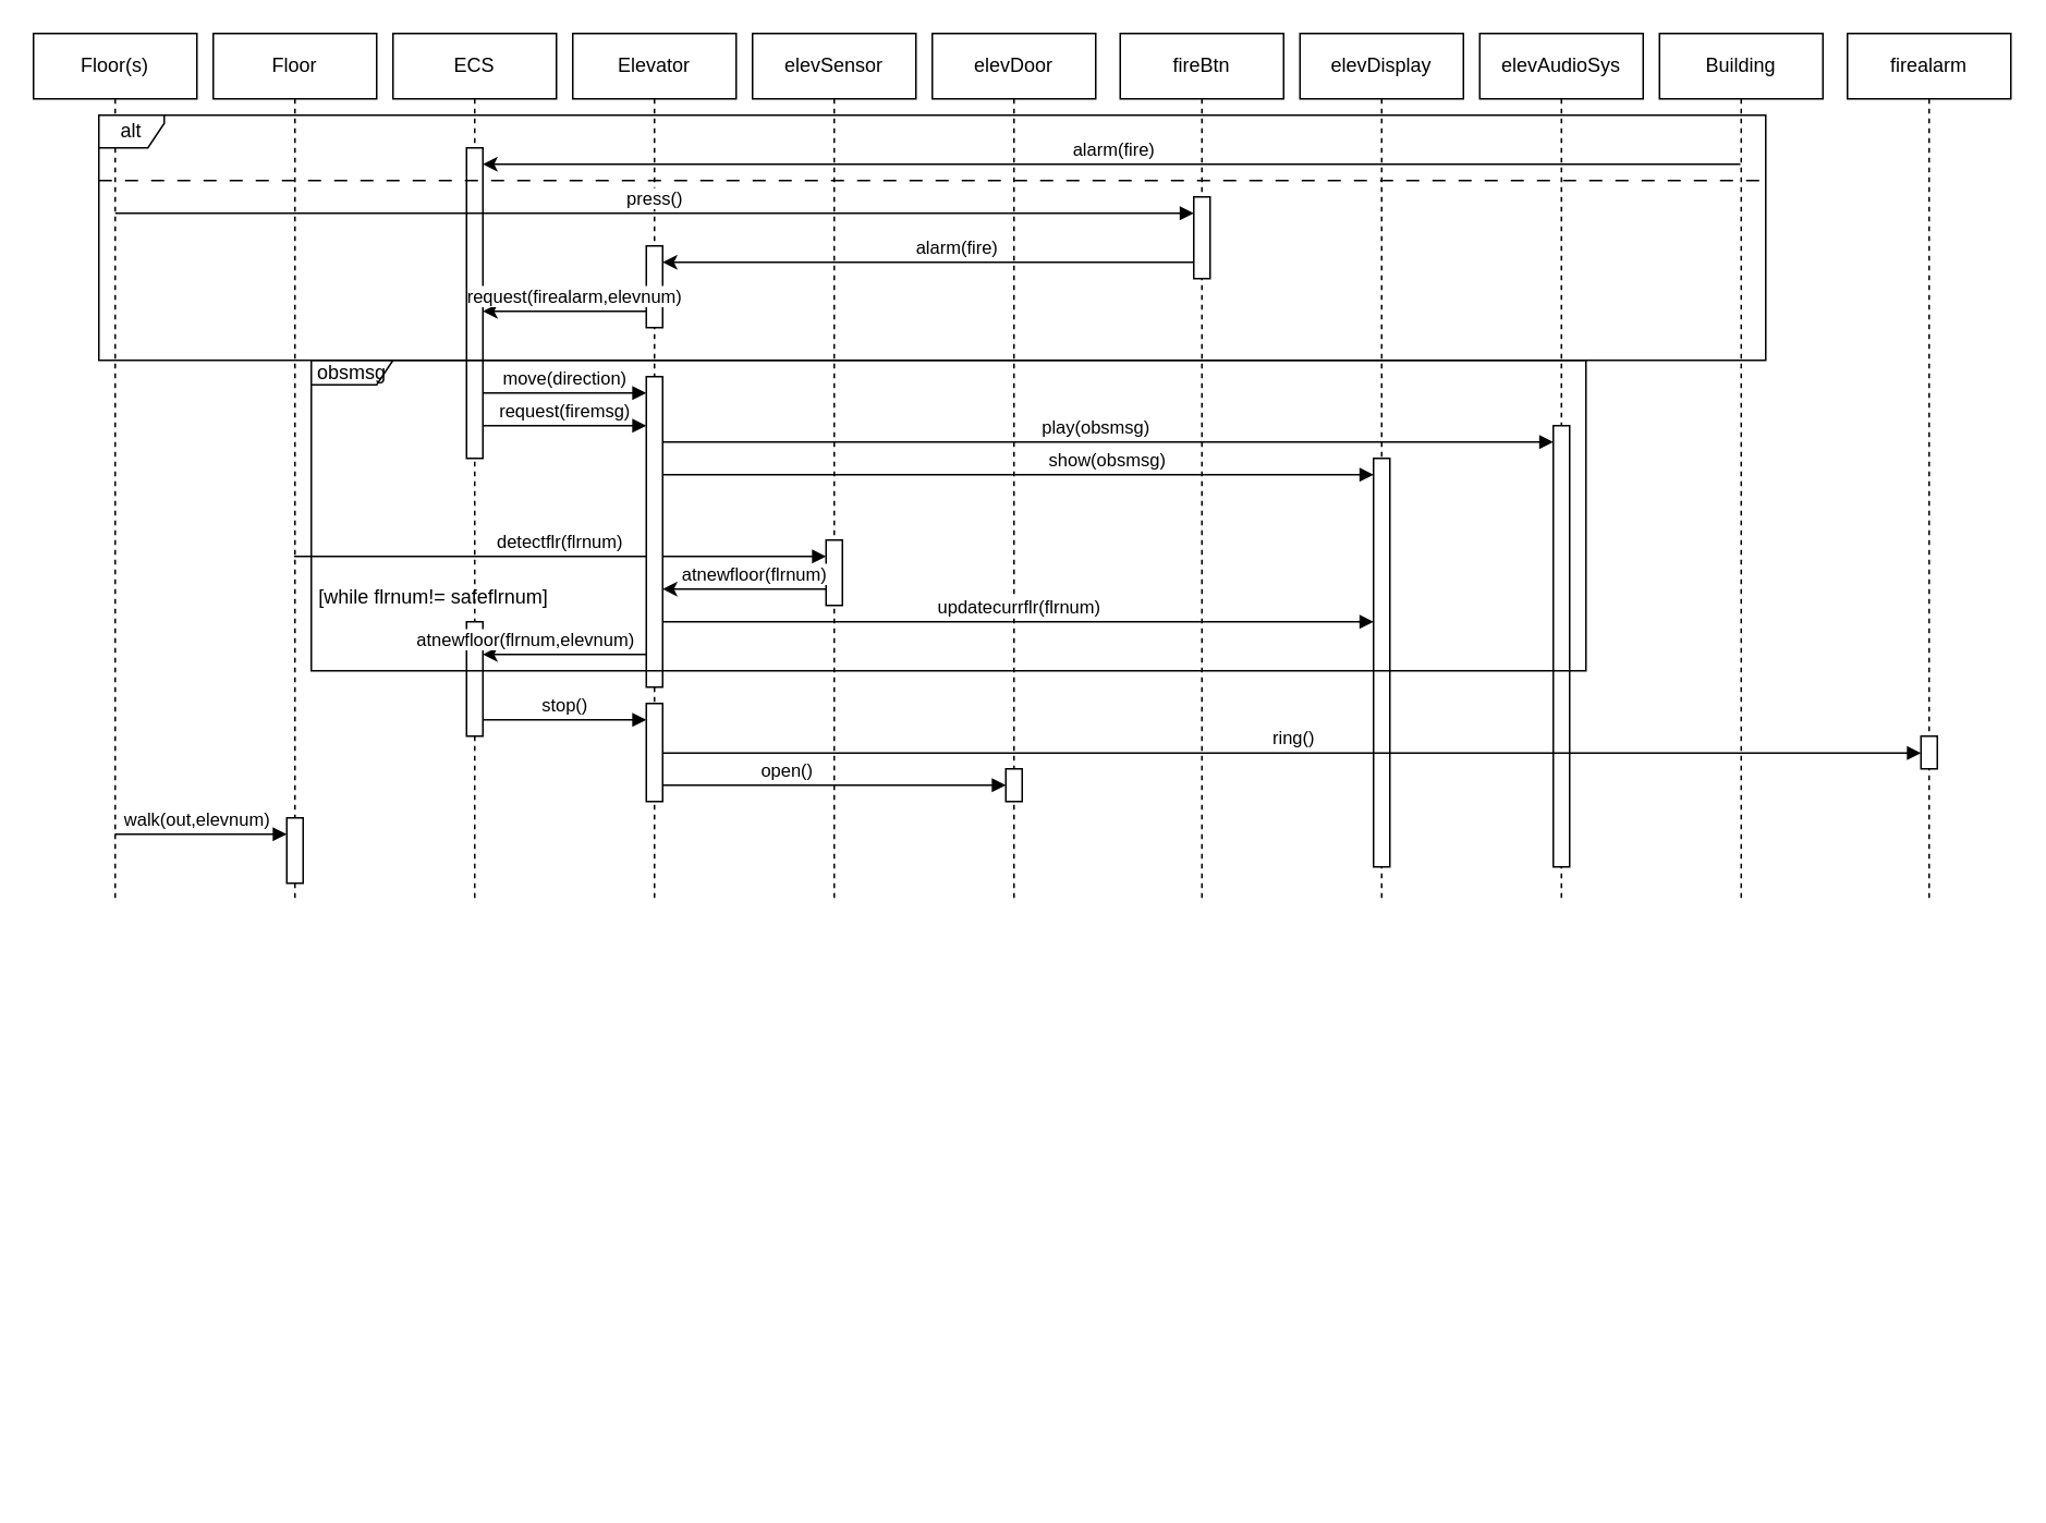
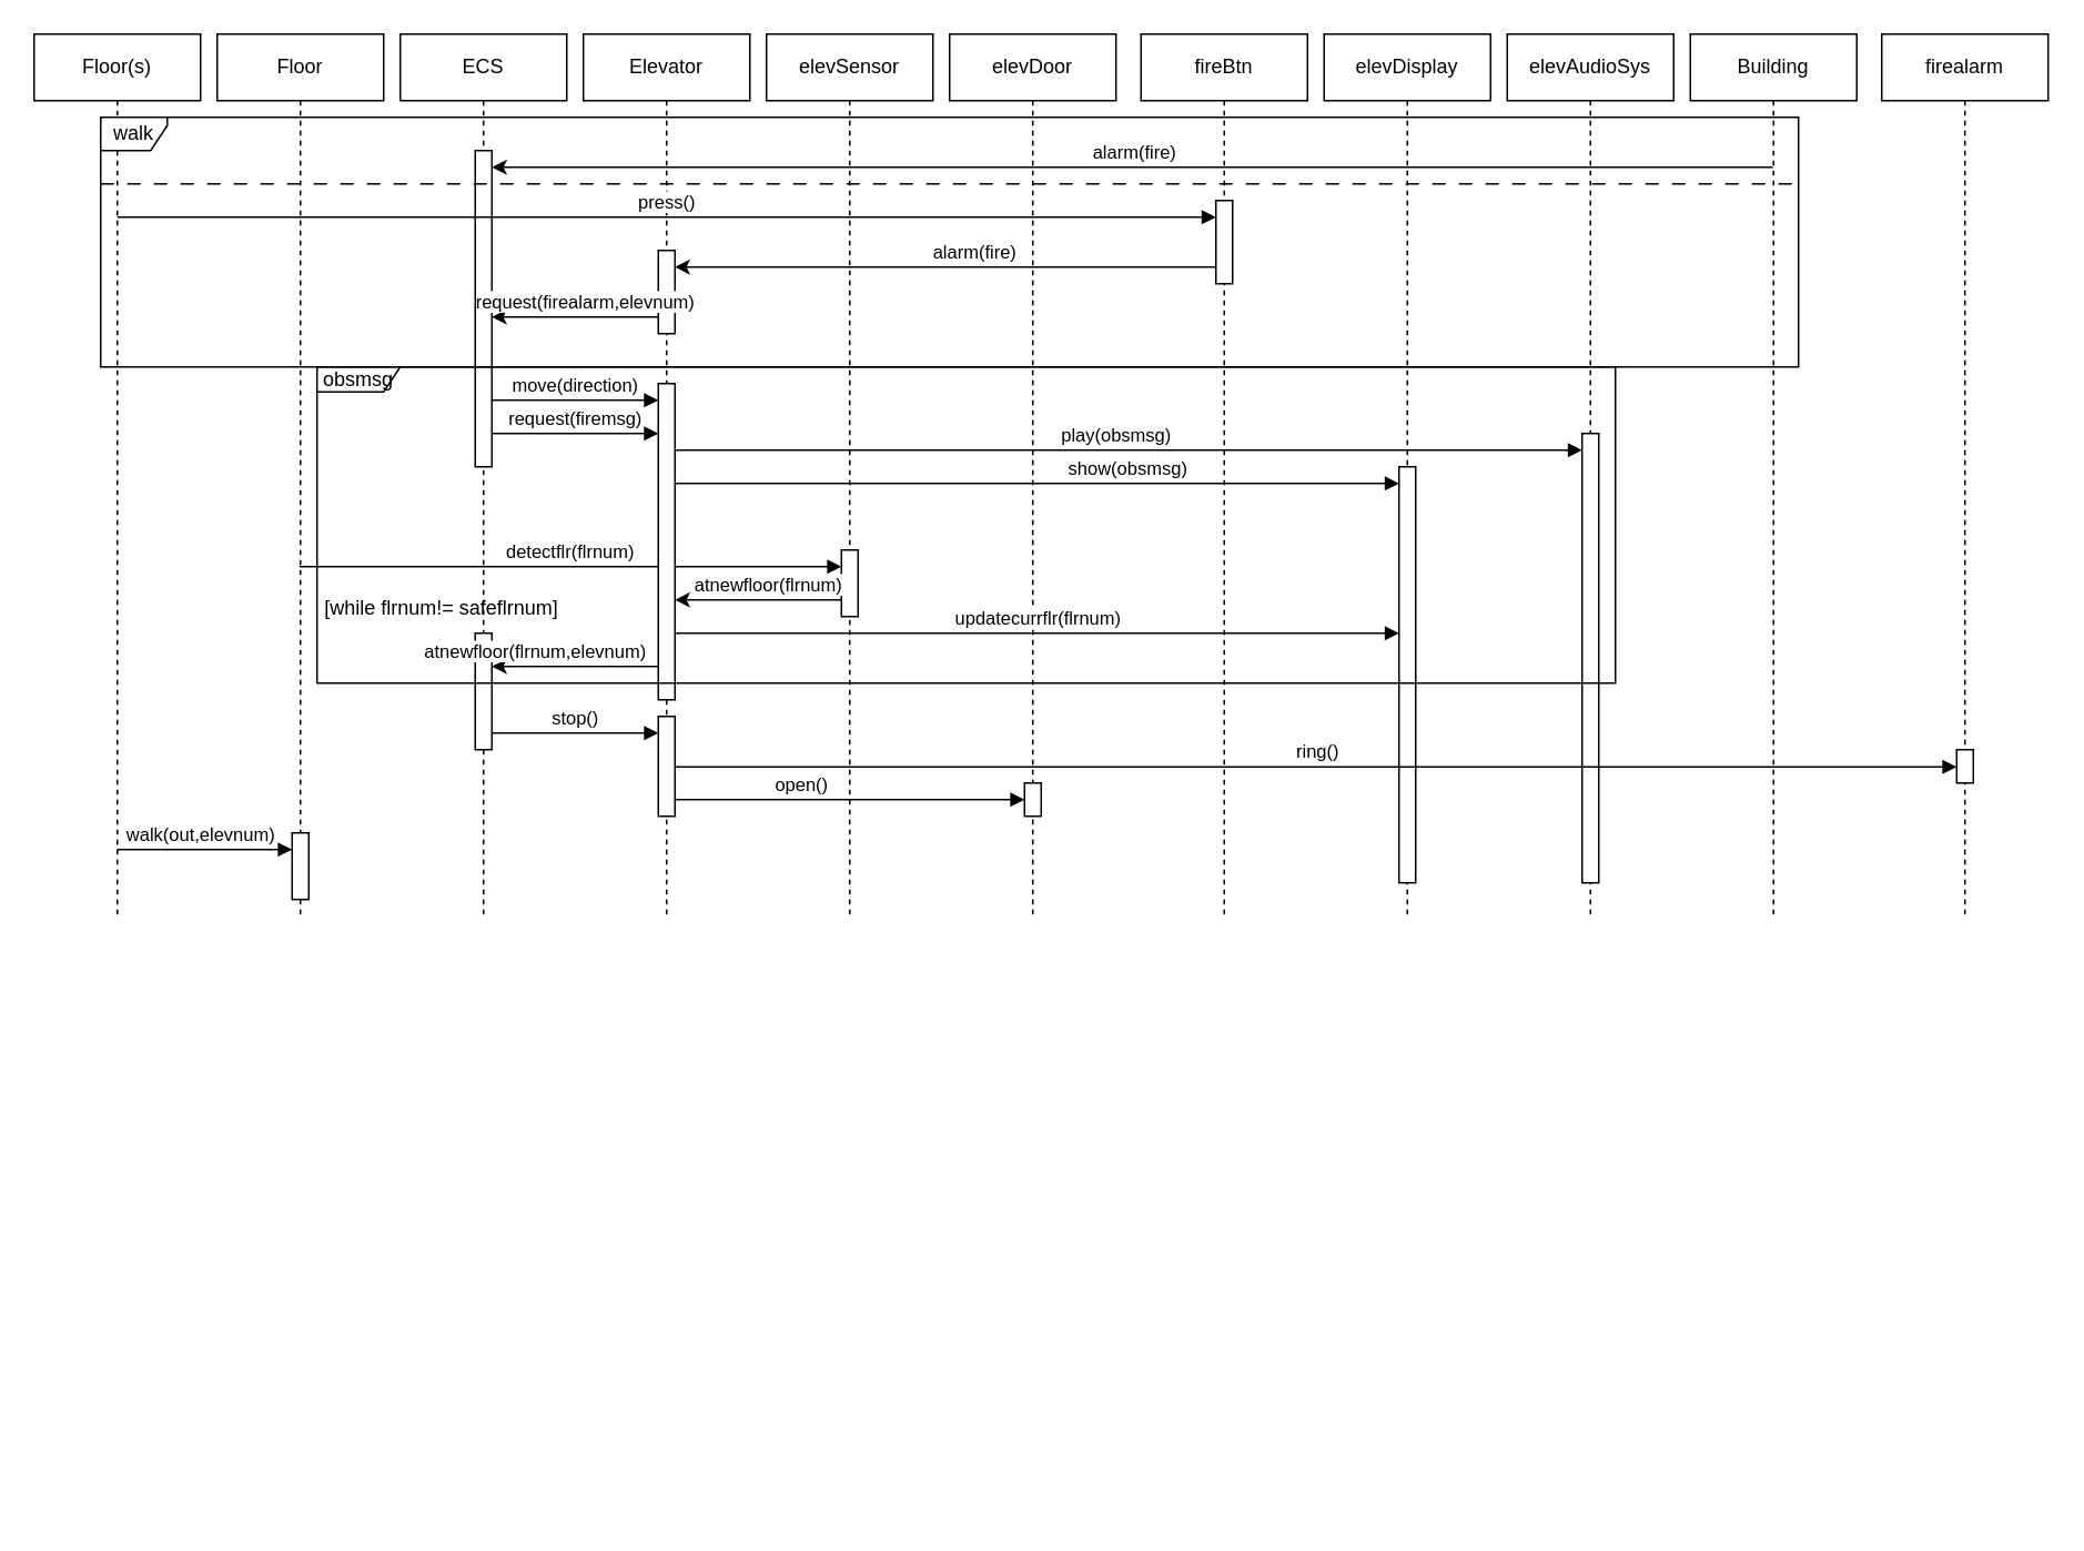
- <mxCell id="49" value="alt" style="shape=umlFrame;whiteSpace=wrap;html=1;width=40;height=20;" vertex="1" parent="1"><mxGeometry x="60" y="70" width="1020" height="150" as="geometry" /></mxCell>
+ <mxCell id="49" value="walk" style="shape=umlFrame;whiteSpace=wrap;html=1;width=40;height=20;" vertex="1" parent="1"><mxGeometry x="60" y="70" width="1020" height="150" as="geometry" /></mxCell>
